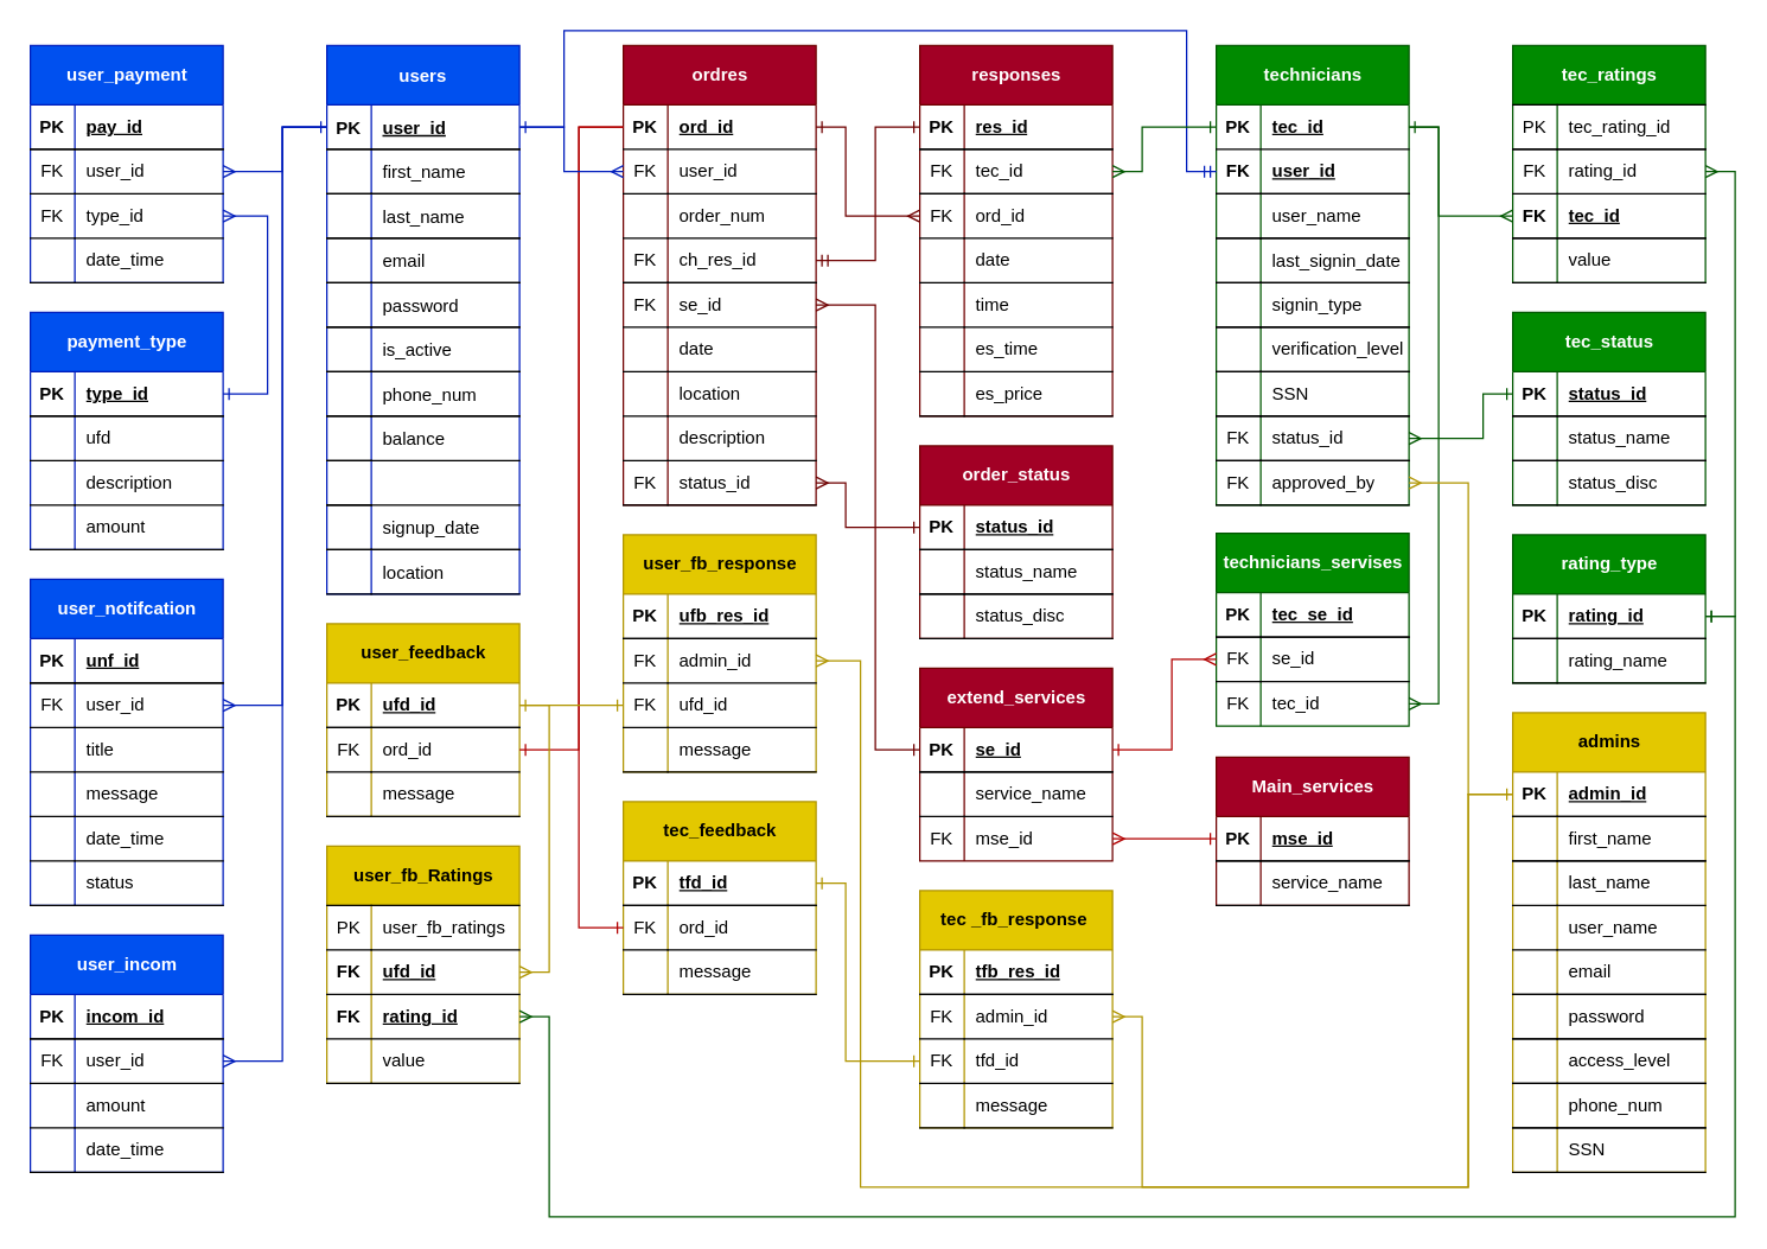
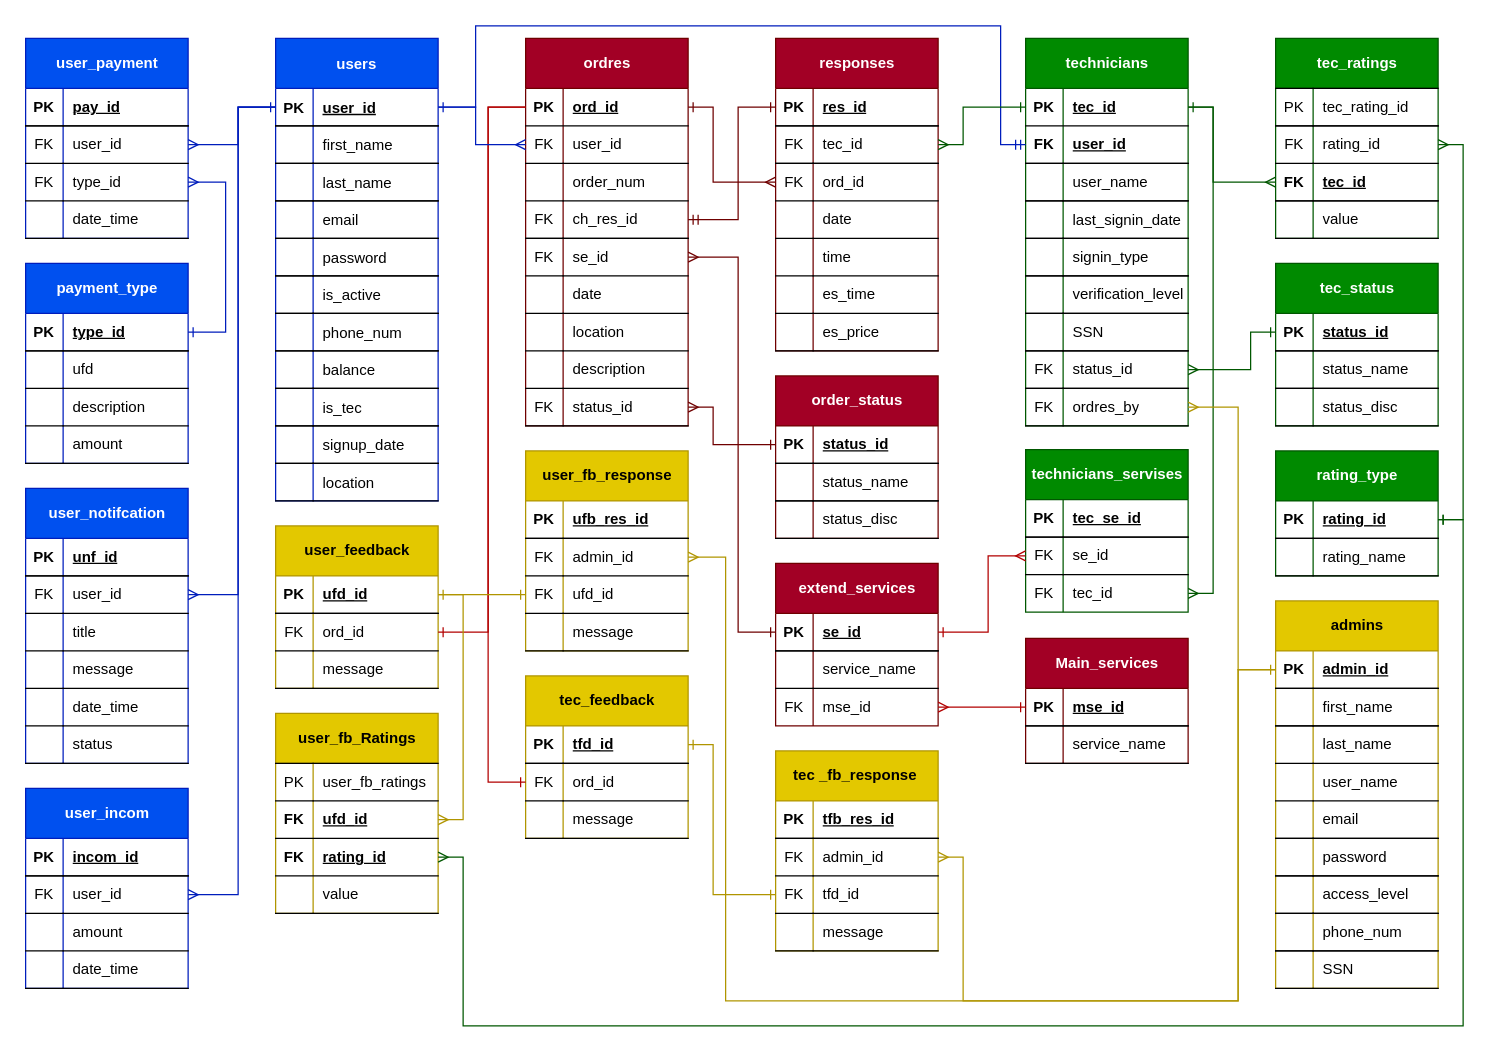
+ <mxCell id="197" value="is_tec" style="shape=partialRectangle;overflow=hidden;connectable=0;fillColor=none;top=1;left=0;bottom=1;right=0;align=left;spacingLeft=6;" parent="195" vertex="1"><mxGeometry x="30" width="100" height="30" as="geometry"><mxRectangle width="100" height="30" as="alternateBounds" /></mxGeometry></mxCell>
- <mxCell id="169" value="approved_by" style="shape=partialRectangle;connectable=0;fillColor=none;top=1;left=0;bottom=1;right=0;align=left;spacingLeft=6;overflow=hidden;whiteSpace=wrap;html=1;" parent="167" vertex="1"><mxGeometry x="30" width="100" height="30" as="geometry"><mxRectangle width="100" height="30" as="alternateBounds" /></mxGeometry></mxCell>
+ <mxCell id="169" value="ordres_by" style="shape=partialRectangle;connectable=0;fillColor=none;top=1;left=0;bottom=1;right=0;align=left;spacingLeft=6;overflow=hidden;whiteSpace=wrap;html=1;" parent="167" vertex="1"><mxGeometry x="30" width="100" height="30" as="geometry"><mxRectangle width="100" height="30" as="alternateBounds" /></mxGeometry></mxCell>
